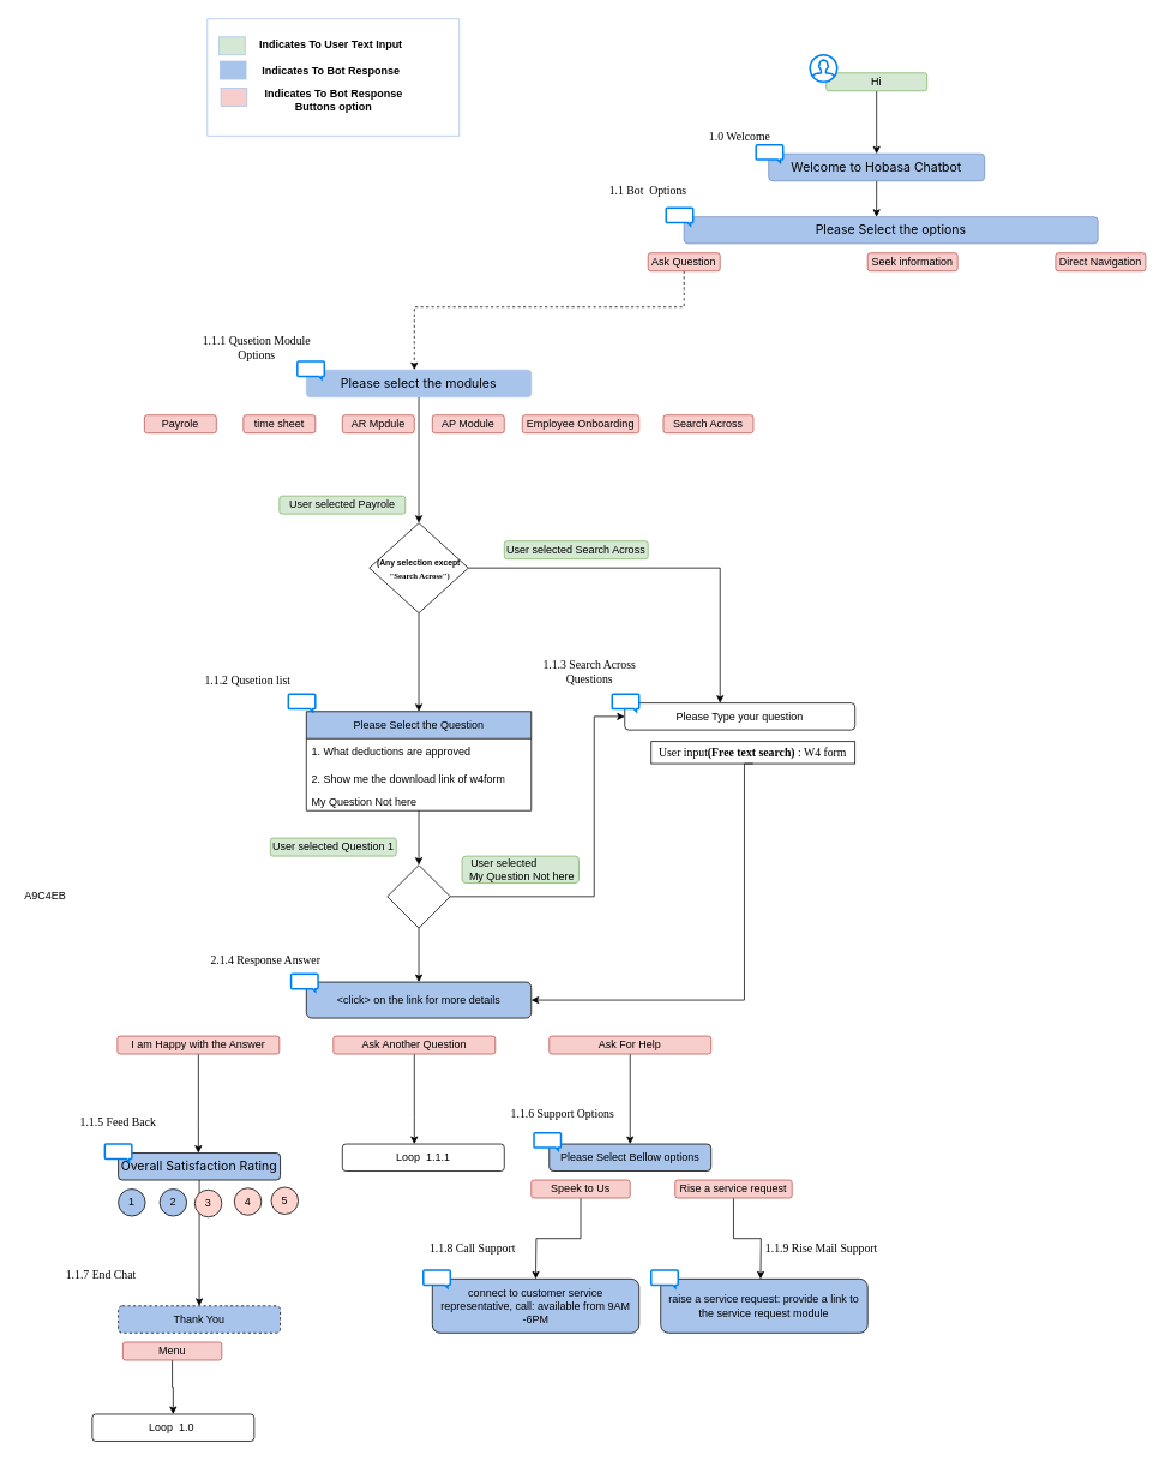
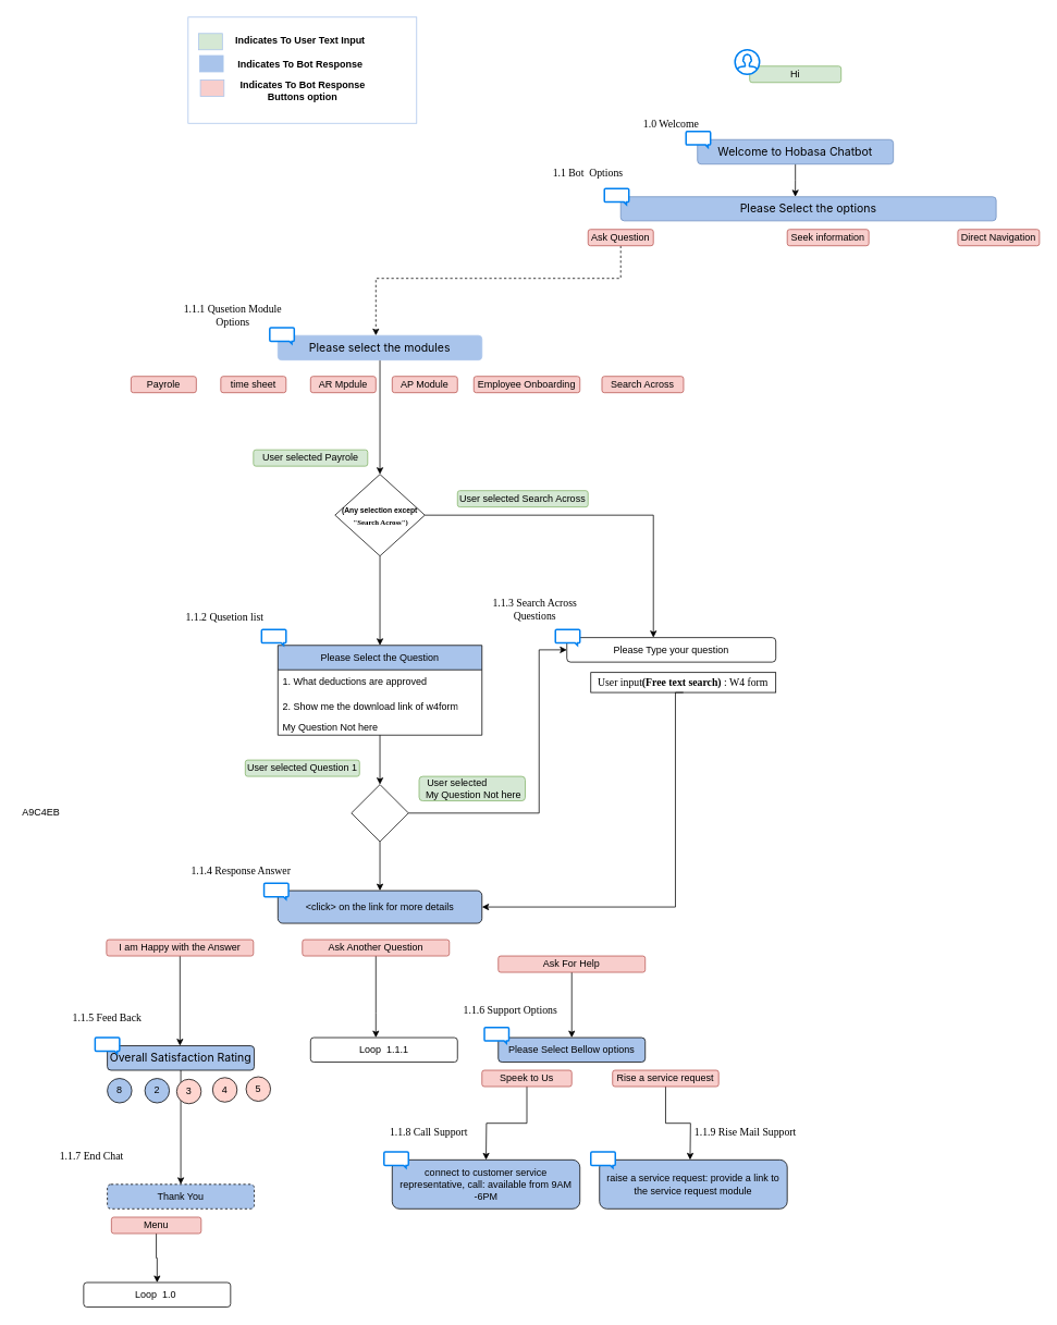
- <mxCell id="4" value="" style="edgeStyle=orthogonalEdgeStyle;rounded=0;orthogonalLoop=1;jettySize=auto;html=1;" edge="1" parent="1" source="5" target="7"><mxGeometry relative="1" as="geometry" /></mxCell>
- <mxCell id="72" value="2.1.4 Response Answer" style="text;html=1;strokeColor=none;fillColor=none;align=center;verticalAlign=middle;whiteSpace=wrap;rounded=0;fontFamily=Times New Roman;fontSize=13;" vertex="1" parent="1"><mxGeometry x="230" y="1050" width="130" height="30" as="geometry" /></mxCell>
+ <mxCell id="72" value="1.1.4 Response Answer" style="text;html=1;strokeColor=none;fillColor=none;align=center;verticalAlign=middle;whiteSpace=wrap;rounded=0;fontFamily=Times New Roman;fontSize=13;" vertex="1" parent="1"><mxGeometry x="230" y="1050" width="130" height="30" as="geometry" /></mxCell>
- <mxCell id="57" value="Ask For Help" style="rounded=1;whiteSpace=wrap;html=1;fillColor=#f8cecc;strokeColor=#b85450;" vertex="1" parent="1"><mxGeometry x="610" y="1150" width="180" height="20" as="geometry" /></mxCell>
+ <mxCell id="57" value="Ask For Help" style="rounded=1;whiteSpace=wrap;html=1;fillColor=#f8cecc;strokeColor=#b85450;" vertex="1" parent="1"><mxGeometry x="610" y="1170" width="180" height="20" as="geometry" /></mxCell>
- <mxCell id="78" value="1" style="ellipse;whiteSpace=wrap;html=1;aspect=fixed;fillColor=#A9C4EB;" vertex="1" parent="1"><mxGeometry x="131" y="1320" width="30" height="30" as="geometry" /></mxCell>
+ <mxCell id="78" value="8" style="ellipse;whiteSpace=wrap;html=1;aspect=fixed;fillColor=#A9C4EB;" vertex="1" parent="1"><mxGeometry x="131" y="1320" width="30" height="30" as="geometry" /></mxCell>
